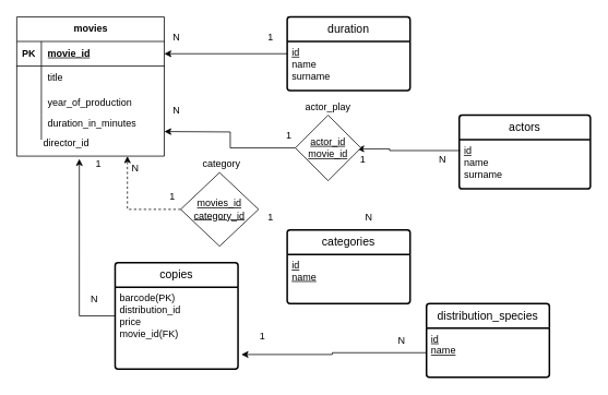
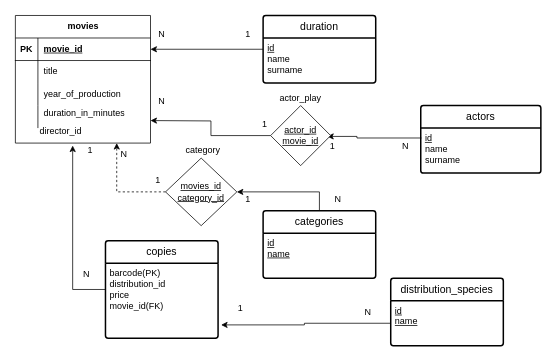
+ <mxCell id="22" style="edgeStyle=orthogonalEdgeStyle;rounded=0;orthogonalLoop=1;jettySize=auto;html=1;exitX=0.5;exitY=0;exitDx=0;exitDy=0;entryX=1;entryY=0.5;entryDx=0;entryDy=0;" edge="1" parent="1" source="23" target="46"><mxGeometry relative="1" as="geometry" /></mxCell>
